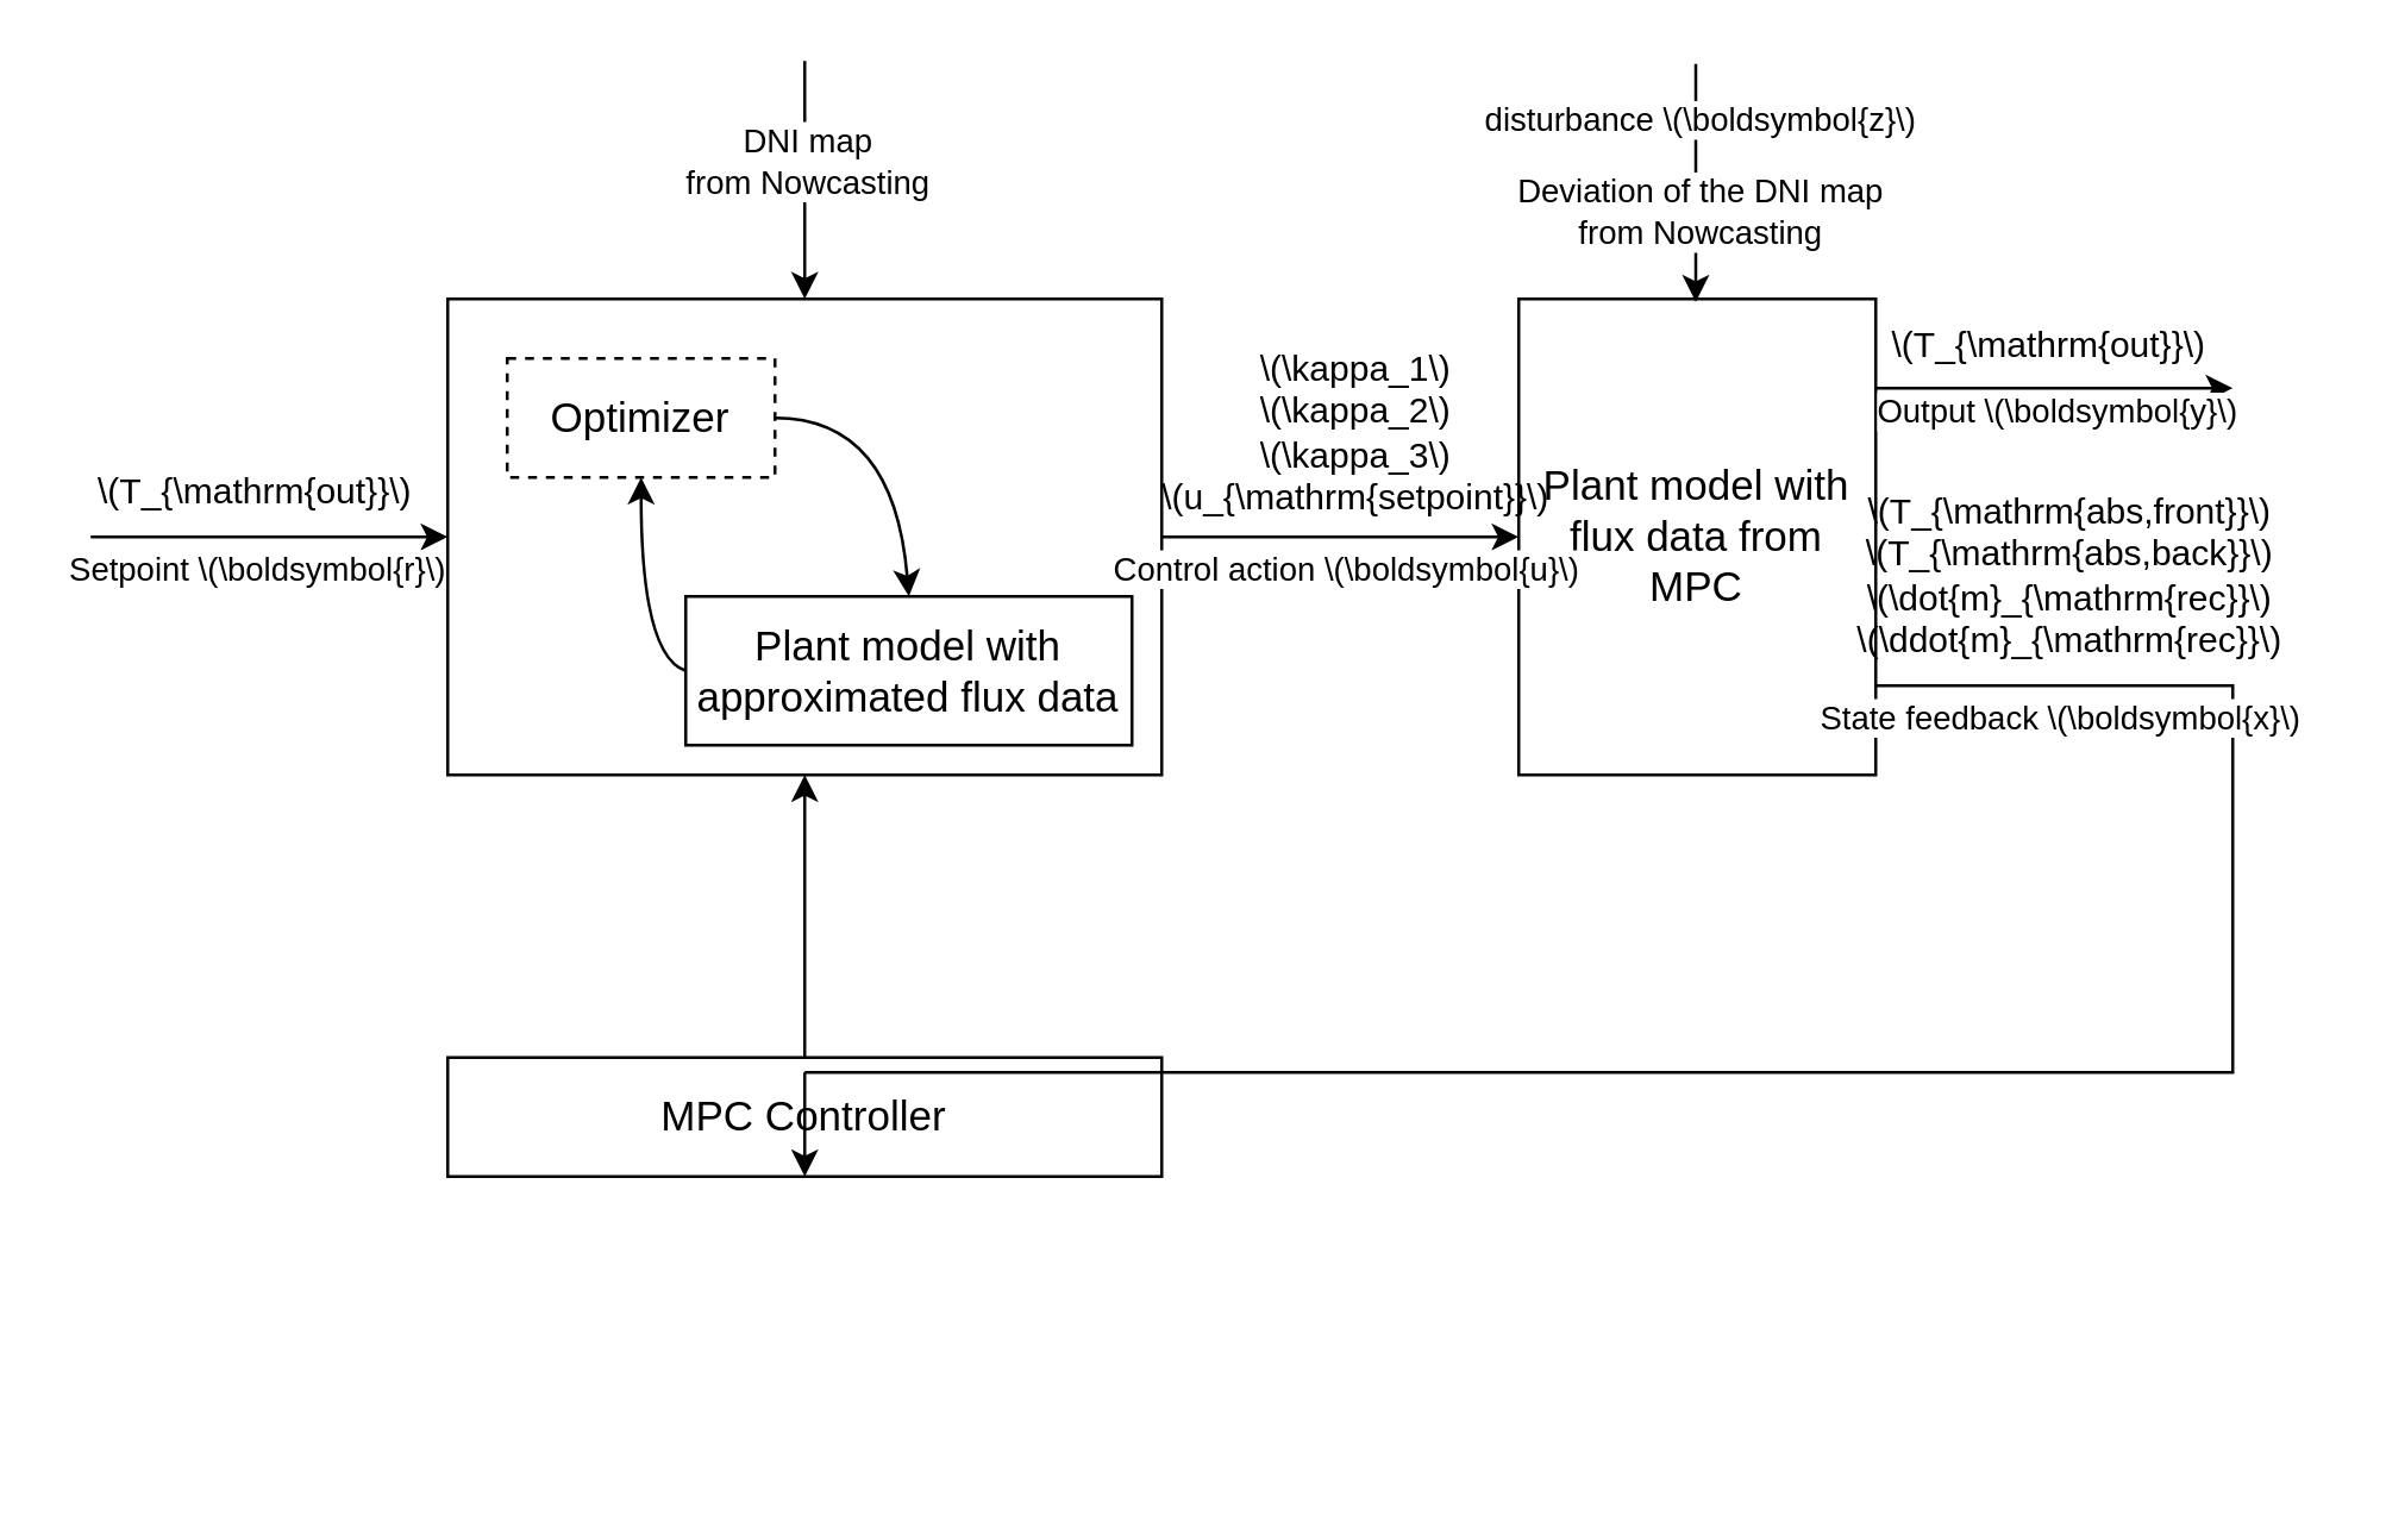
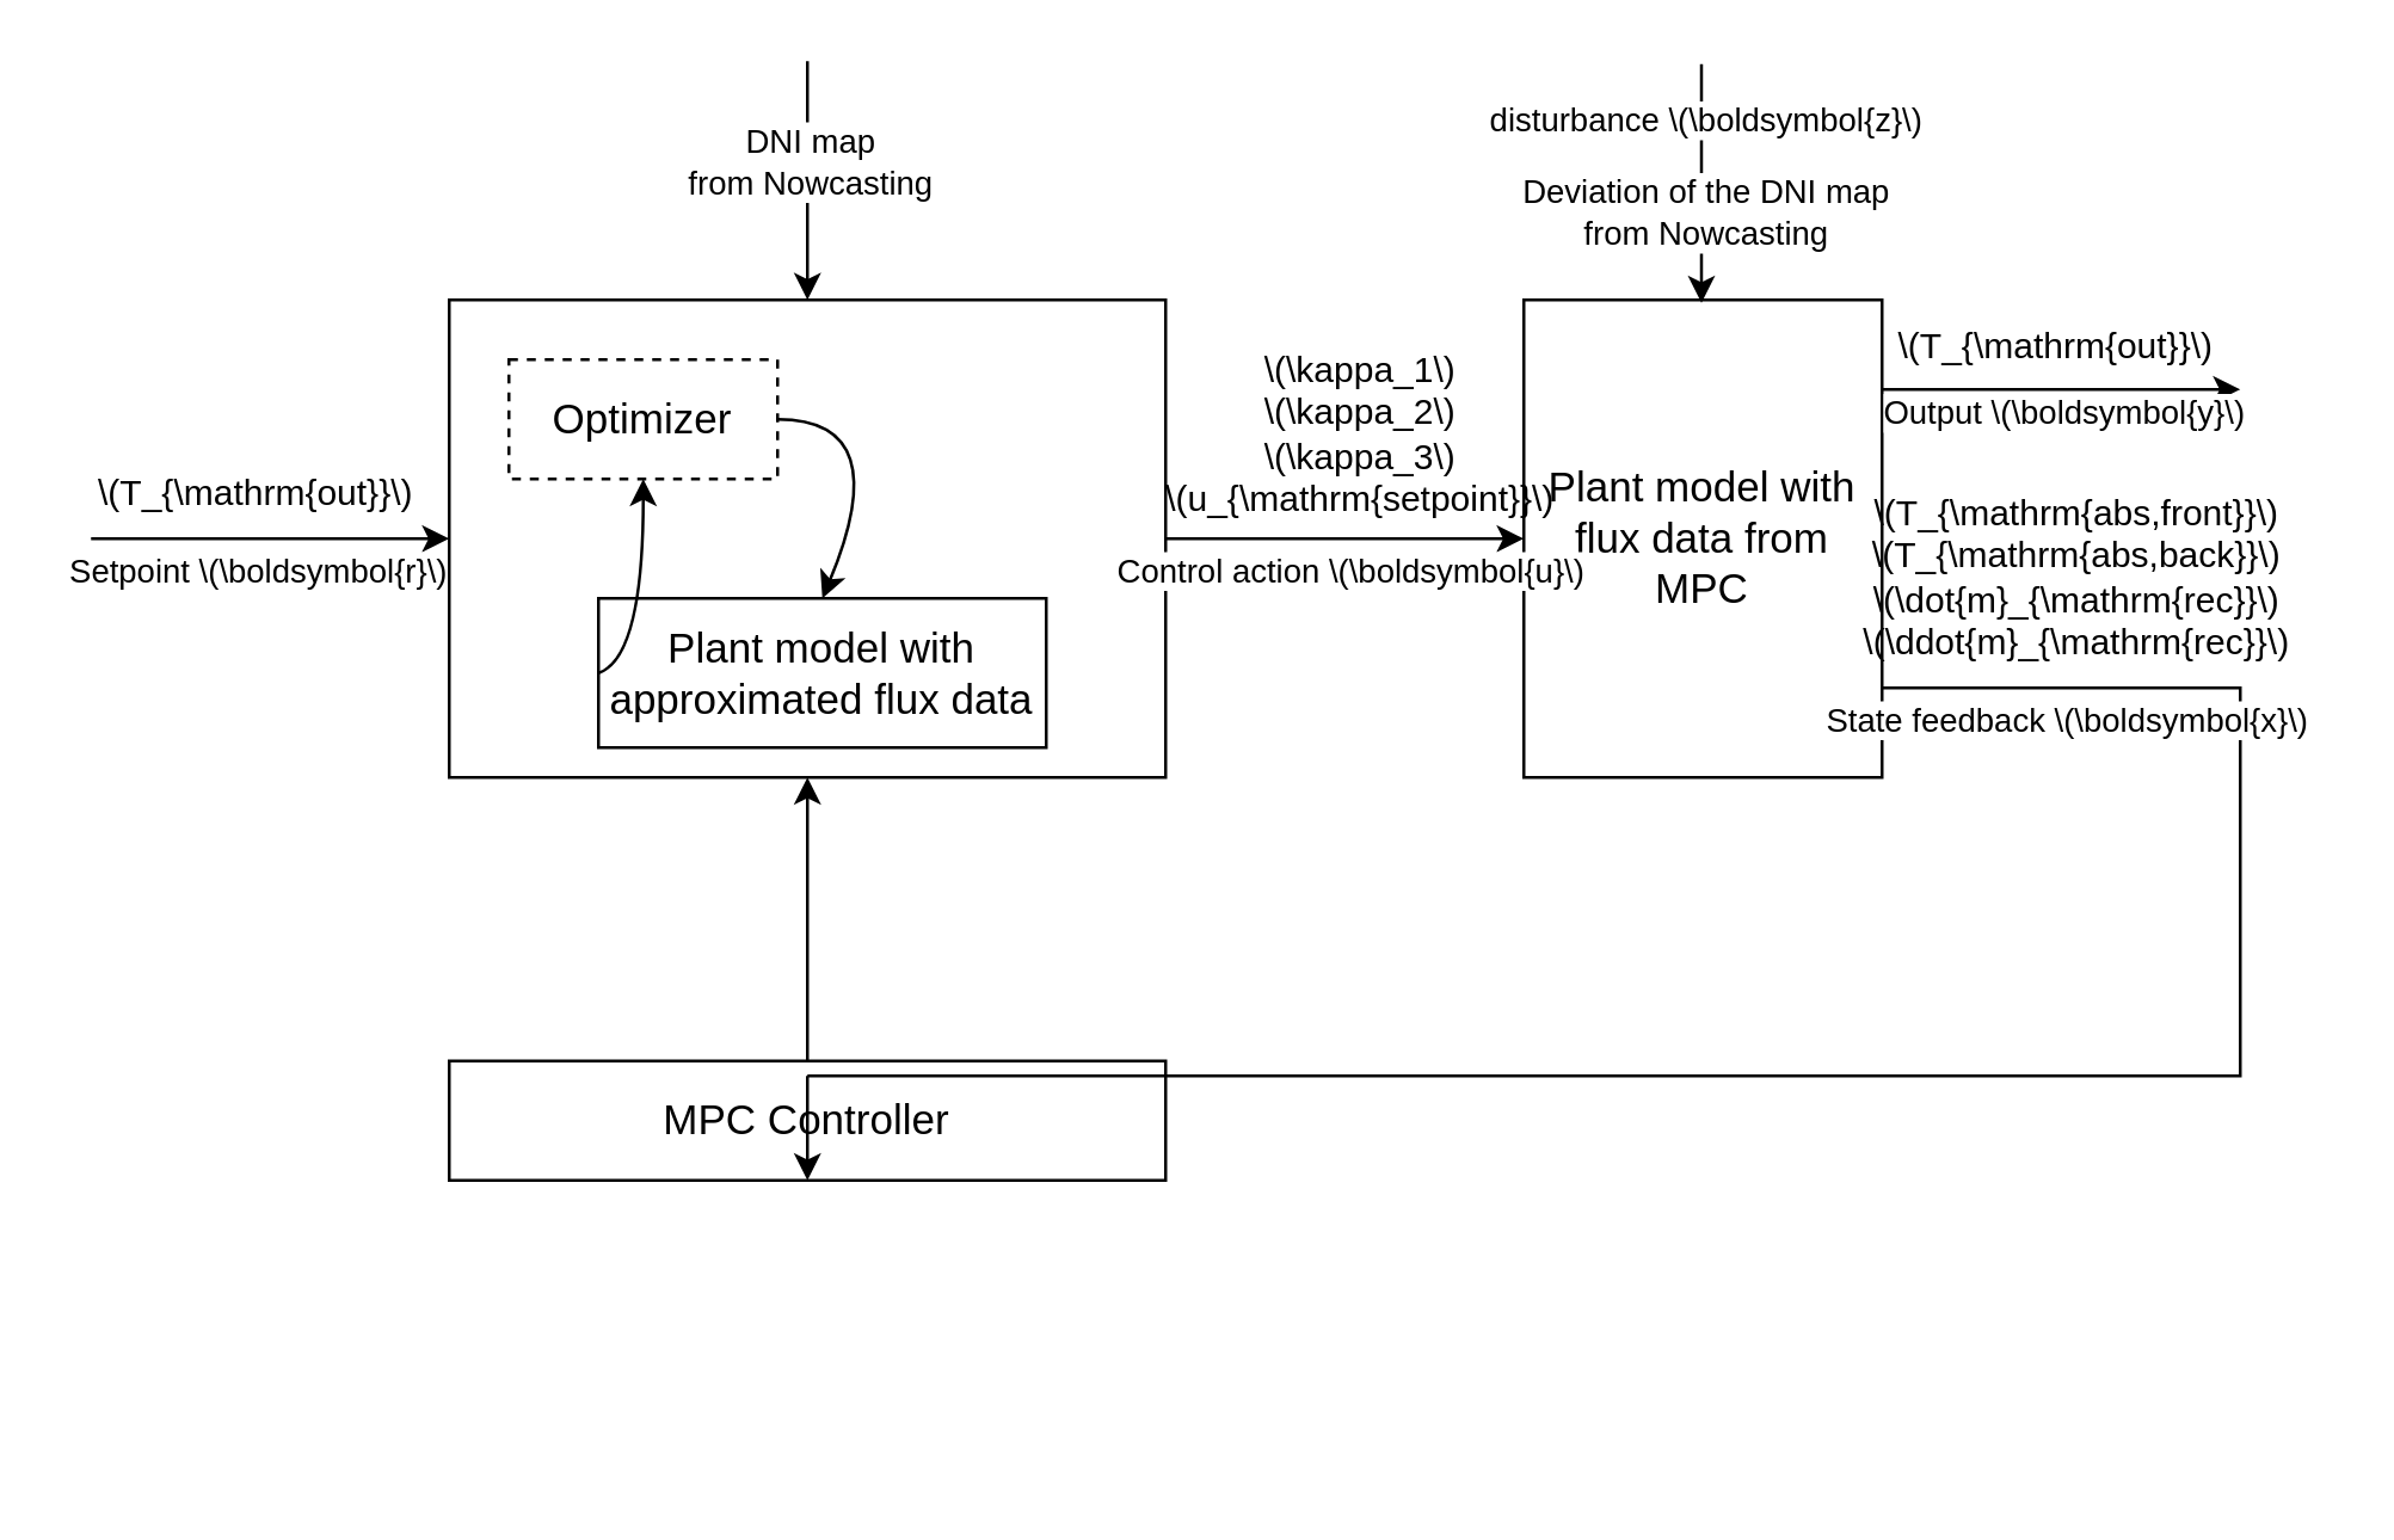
- <mxCell id="6" value="&lt;font style=&quot;font-size: 14px;&quot;&gt;Plant model with approximated flux data&lt;/font&gt;" style="rounded=0;whiteSpace=wrap;html=1;" parent="1" vertex="1"><mxGeometry x="230" y="200" width="150" height="50" as="geometry" /></mxCell>
+ <mxCell id="6" value="&lt;font style=&quot;font-size: 14px;&quot;&gt;Plant model with approximated flux data&lt;/font&gt;" style="rounded=0;whiteSpace=wrap;html=1;" parent="1" vertex="1"><mxGeometry x="200" y="200" width="150" height="50" as="geometry" /></mxCell>
